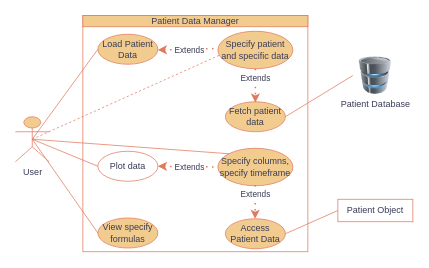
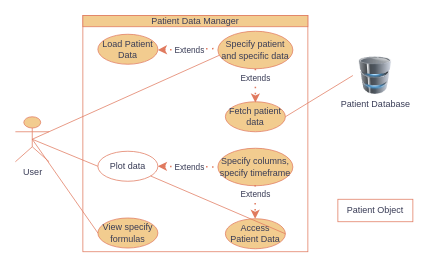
- <mxCell id="11" value="" style="endArrow=none;html=1;rounded=0;strokeColor=#E07A5F;fontColor=#393C56;fillColor=#F2CC8F;exitX=0.5;exitY=0.5;exitDx=0;exitDy=0;exitPerimeter=0;entryX=0;entryY=0.5;entryDx=0;entryDy=0;endFill=0;" edge="1" parent="1" source="2" target="6"><mxGeometry width="50" height="50" relative="1" as="geometry"><mxPoint x="290" y="205" as="sourcePoint" /><mxPoint x="340" y="155" as="targetPoint" /></mxGeometry></mxCell>
- <mxCell id="16" value="" style="endArrow=none;html=1;rounded=0;strokeColor=#E07A5F;fontColor=#393C56;fillColor=#F2CC8F;exitX=0.5;exitY=0.5;exitDx=0;exitDy=0;exitPerimeter=0;entryX=0.02;entryY=0.64;entryDx=0;entryDy=0;entryPerimeter=0;dashed=1;" edge="1" parent="1" source="2" target="7"><mxGeometry width="50" height="50" relative="1" as="geometry"><mxPoint x="290" y="205" as="sourcePoint" /><mxPoint x="340" y="155" as="targetPoint" /></mxGeometry></mxCell>
+ <mxCell id="16" value="" style="endArrow=none;html=1;rounded=0;strokeColor=#E07A5F;fontColor=#393C56;fillColor=#F2CC8F;exitX=0.5;exitY=0.5;exitDx=0;exitDy=0;exitPerimeter=0;entryX=0.02;entryY=0.64;entryDx=0;entryDy=0;entryPerimeter=0;" edge="1" parent="1" source="2" target="7"><mxGeometry width="50" height="50" relative="1" as="geometry"><mxPoint x="290" y="205" as="sourcePoint" /><mxPoint x="340" y="155" as="targetPoint" /></mxGeometry></mxCell>
- <mxCell id="17" value="" style="endArrow=none;html=1;rounded=0;strokeColor=#E07A5F;fontColor=#393C56;fillColor=#F2CC8F;exitX=0.5;exitY=0.5;exitDx=0;exitDy=0;exitPerimeter=0;entryX=0;entryY=0;entryDx=0;entryDy=0;" edge="1" parent="1" source="2" target="9"><mxGeometry width="50" height="50" relative="1" as="geometry"><mxPoint x="290" y="205" as="sourcePoint" /><mxPoint x="340" y="155" as="targetPoint" /></mxGeometry></mxCell>
- <mxCell id="24" value="" style="endArrow=none;html=1;rounded=0;strokeColor=#E07A5F;fontColor=#393C56;fillColor=#F2CC8F;exitX=1;exitY=0.5;exitDx=0;exitDy=0;entryX=0;entryY=0.5;entryDx=0;entryDy=0;" edge="1" parent="1" source="22" target="13"><mxGeometry width="50" height="50" relative="1" as="geometry"><mxPoint x="250" y="215" as="sourcePoint" /><mxPoint x="300" y="165" as="targetPoint" /></mxGeometry></mxCell>
+ <mxCell id="24" value="" style="endArrow=none;html=1;rounded=0;strokeColor=#E07A5F;fontColor=#393C56;fillColor=#F2CC8F;exitX=1;exitY=0.5;exitDx=0;exitDy=0;" edge="1" parent="1" source="22" target="8"><mxGeometry width="50" height="50" relative="1" as="geometry"><mxPoint x="250" y="215" as="sourcePoint" /><mxPoint x="300" y="165" as="targetPoint" /></mxGeometry></mxCell>
